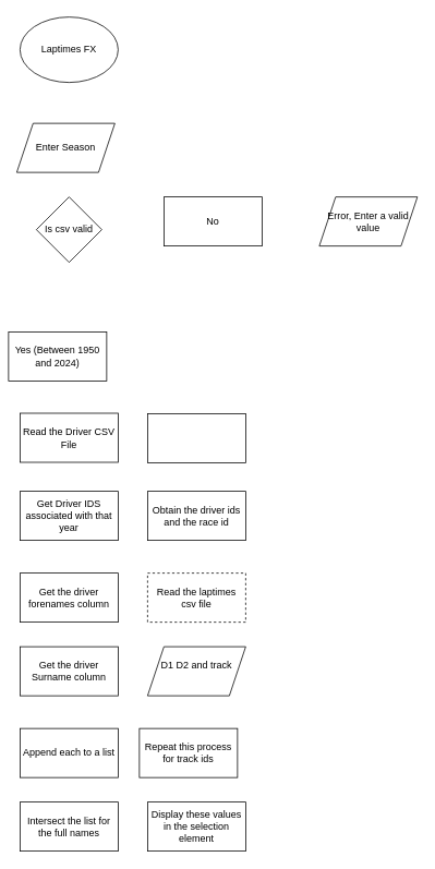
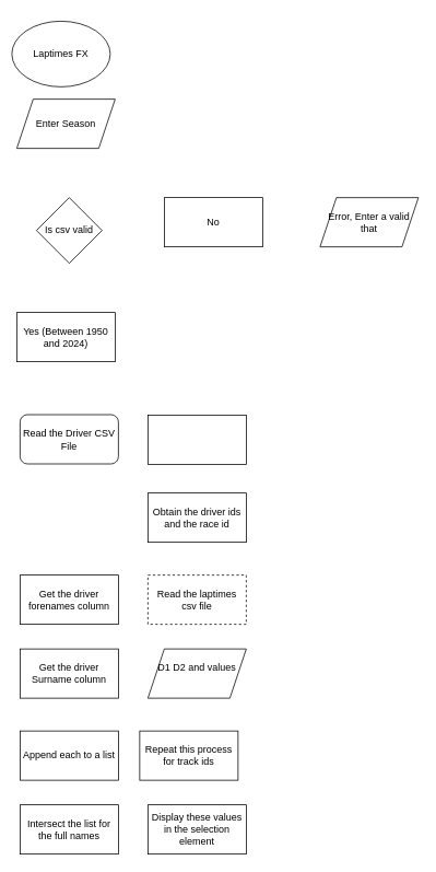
- <mxCell id="2" value="Laptimes FX" style="ellipse;whiteSpace=wrap;html=1;" vertex="1" parent="1"><mxGeometry x="24" y="20" width="120" height="80" as="geometry" /></mxCell>
+ <mxCell id="2" value="Laptimes FX" style="ellipse;whiteSpace=wrap;html=1;" vertex="1" parent="1"><mxGeometry x="14" y="25" width="120" height="80" as="geometry" /></mxCell>
- <mxCell id="3" value="Enter Season" style="shape=parallelogram;perimeter=parallelogramPerimeter;whiteSpace=wrap;html=1;fixedSize=1;" vertex="1" parent="1"><mxGeometry x="20" y="150" width="120" height="60" as="geometry" /></mxCell>
+ <mxCell id="3" value="Enter Season" style="shape=parallelogram;perimeter=parallelogramPerimeter;whiteSpace=wrap;html=1;fixedSize=1;" vertex="1" parent="1"><mxGeometry x="20" y="120" width="120" height="60" as="geometry" /></mxCell>
- <mxCell id="7" value="Error, Enter a valid value" style="shape=parallelogram;perimeter=parallelogramPerimeter;whiteSpace=wrap;html=1;fixedSize=1;" vertex="1" parent="1"><mxGeometry x="390" y="240" width="120" height="60" as="geometry" /></mxCell>
+ <mxCell id="7" value="Error, Enter a valid that" style="shape=parallelogram;perimeter=parallelogramPerimeter;whiteSpace=wrap;html=1;fixedSize=1;" vertex="1" parent="1"><mxGeometry x="390" y="240" width="120" height="60" as="geometry" /></mxCell>
- <mxCell id="5" value="Yes (Between 1950 and 2024)" style="rounded=0;whiteSpace=wrap;html=1;" vertex="1" parent="1"><mxGeometry x="10" y="405" width="120" height="60" as="geometry" /></mxCell>
+ <mxCell id="5" value="Yes (Between 1950 and 2024)" style="rounded=0;whiteSpace=wrap;html=1;" vertex="1" parent="1"><mxGeometry x="20" y="380" width="120" height="60" as="geometry" /></mxCell>
- <mxCell id="8" value="Read the Driver CSV File" style="rounded=0;whiteSpace=wrap;html=1;" vertex="1" parent="1"><mxGeometry x="24" y="504.5" width="120" height="60" as="geometry" /></mxCell>
+ <mxCell id="8" value="Read the Driver CSV File" style="whiteSpace=wrap;html=1;rounded=1;" vertex="1" parent="1"><mxGeometry x="24" y="504.5" width="120" height="60" as="geometry" /></mxCell>
- <mxCell id="9" value="Get Driver IDS associated with that year" style="rounded=0;whiteSpace=wrap;html=1;" vertex="1" parent="1"><mxGeometry x="24" y="600" width="120" height="60" as="geometry" /></mxCell>
- <mxCell id="15" value="&lt;div&gt;D1 D2 and track&lt;/div&gt;&lt;div&gt;&lt;br&gt;&lt;/div&gt;" style="shape=parallelogram;perimeter=parallelogramPerimeter;whiteSpace=wrap;html=1;fixedSize=1;" vertex="1" parent="1"><mxGeometry x="180" y="790" width="120" height="60" as="geometry" /></mxCell>
+ <mxCell id="15" value="&lt;div&gt;D1 D2 and values&lt;/div&gt;&lt;div&gt;&lt;br&gt;&lt;/div&gt;" style="shape=parallelogram;perimeter=parallelogramPerimeter;whiteSpace=wrap;html=1;fixedSize=1;" vertex="1" parent="1"><mxGeometry x="180" y="790" width="120" height="60" as="geometry" /></mxCell>
